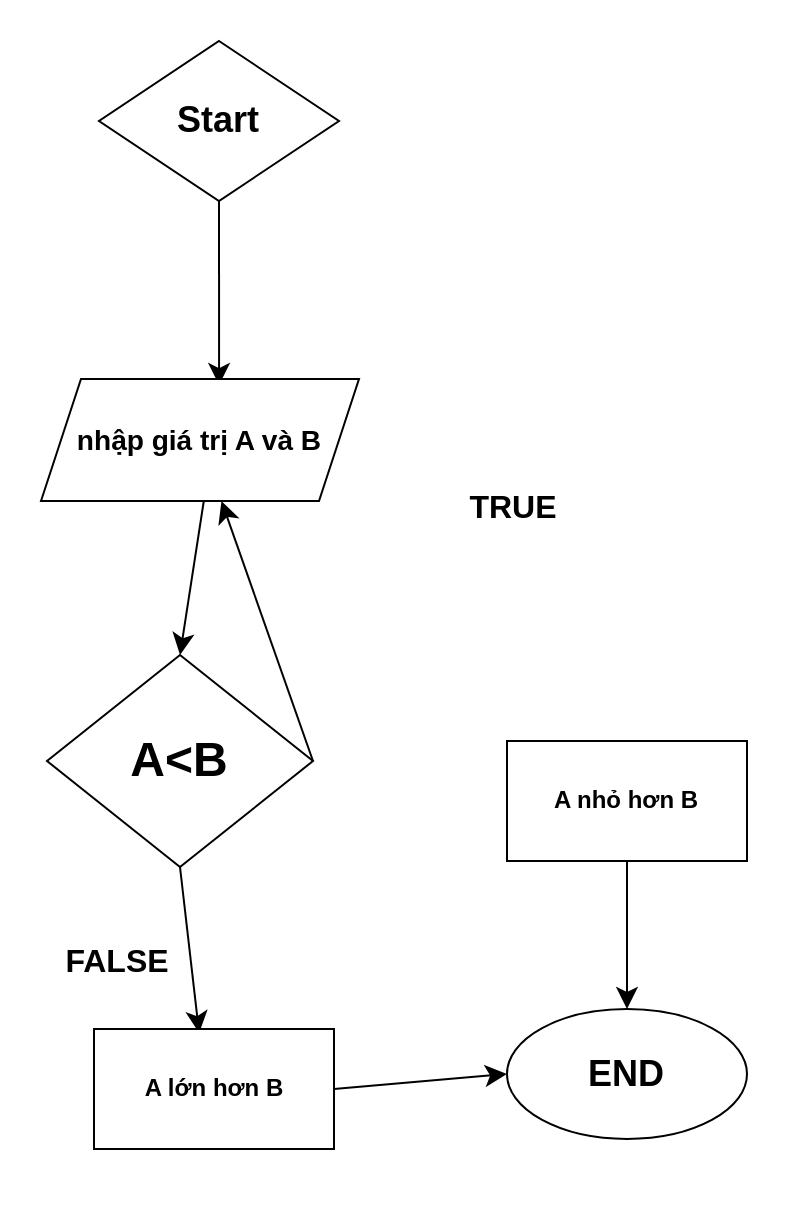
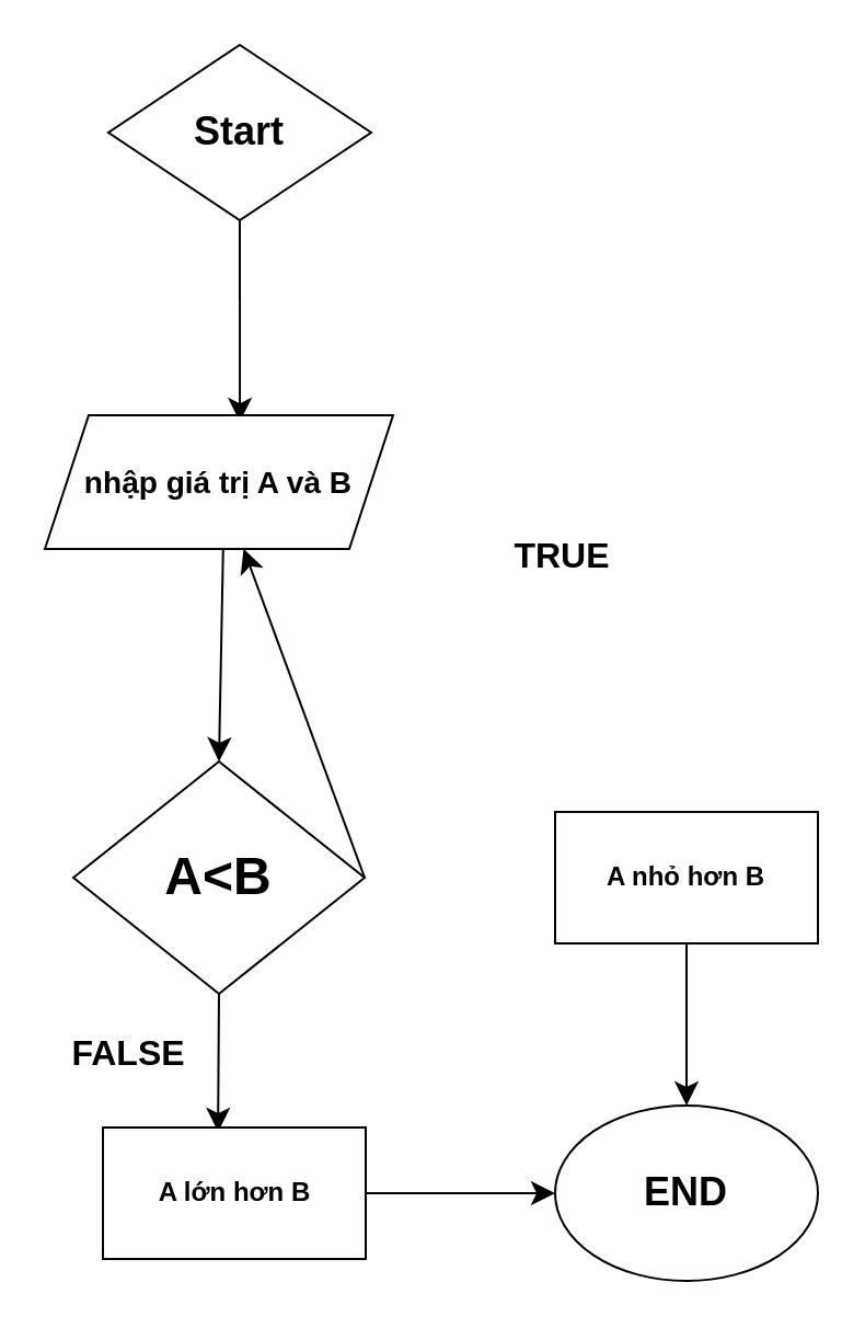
- <mxCell id="6" value="&lt;h1&gt;&lt;b&gt;A&amp;lt;B&lt;/b&gt;&lt;/h1&gt;" style="rhombus;whiteSpace=wrap;html=1;" vertex="1" parent="1"><mxGeometry x="23" y="327" width="133" height="106" as="geometry" /></mxCell>
+ <mxCell id="6" value="&lt;h1&gt;&lt;b&gt;A&amp;lt;B&lt;/b&gt;&lt;/h1&gt;" style="rhombus;whiteSpace=wrap;html=1;" vertex="1" parent="1"><mxGeometry x="33" y="347" width="133" height="106" as="geometry" /></mxCell>
- <mxCell id="8" value="&lt;h2&gt;&lt;b&gt;END&lt;/b&gt;&lt;/h2&gt;" style="ellipse;whiteSpace=wrap;html=1;" vertex="1" parent="1"><mxGeometry x="253" y="504" width="120" height="65" as="geometry" /></mxCell>
+ <mxCell id="8" value="&lt;h2&gt;&lt;b&gt;END&lt;/b&gt;&lt;/h2&gt;" style="ellipse;whiteSpace=wrap;html=1;" vertex="1" parent="1"><mxGeometry x="253" y="504" width="120" height="80" as="geometry" /></mxCell>
